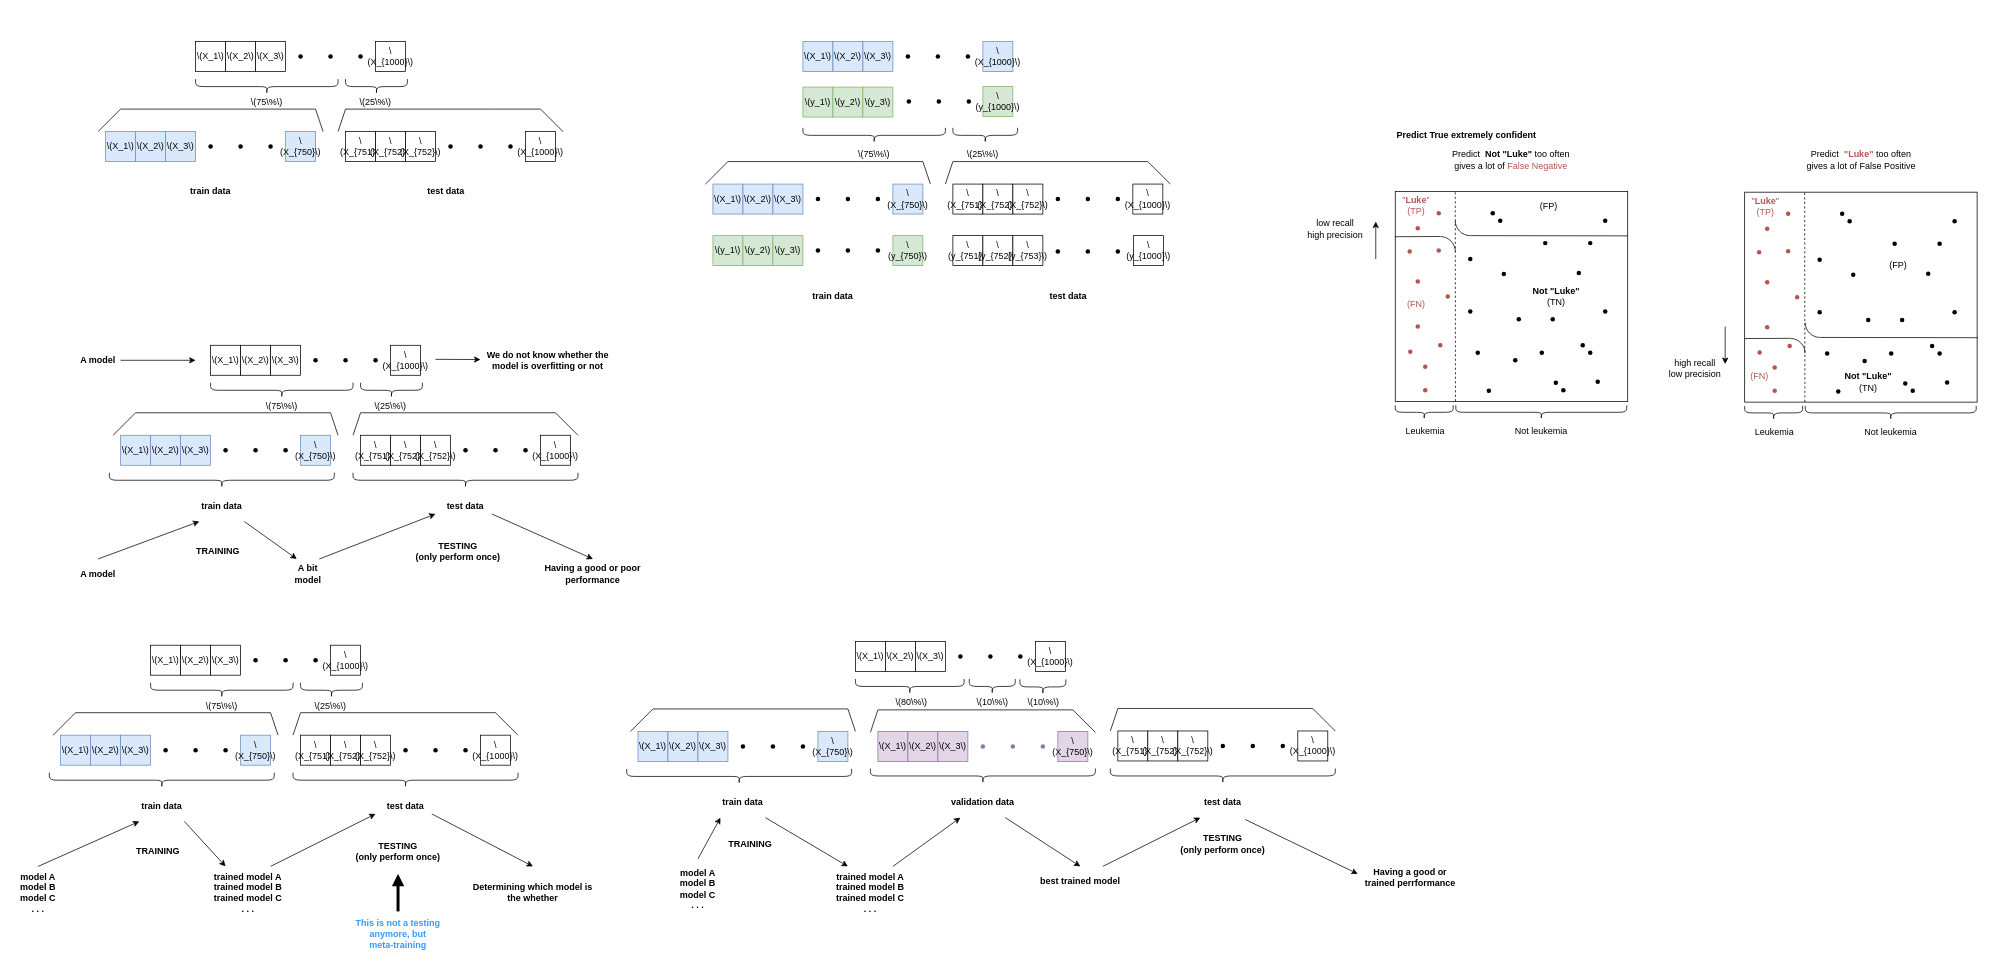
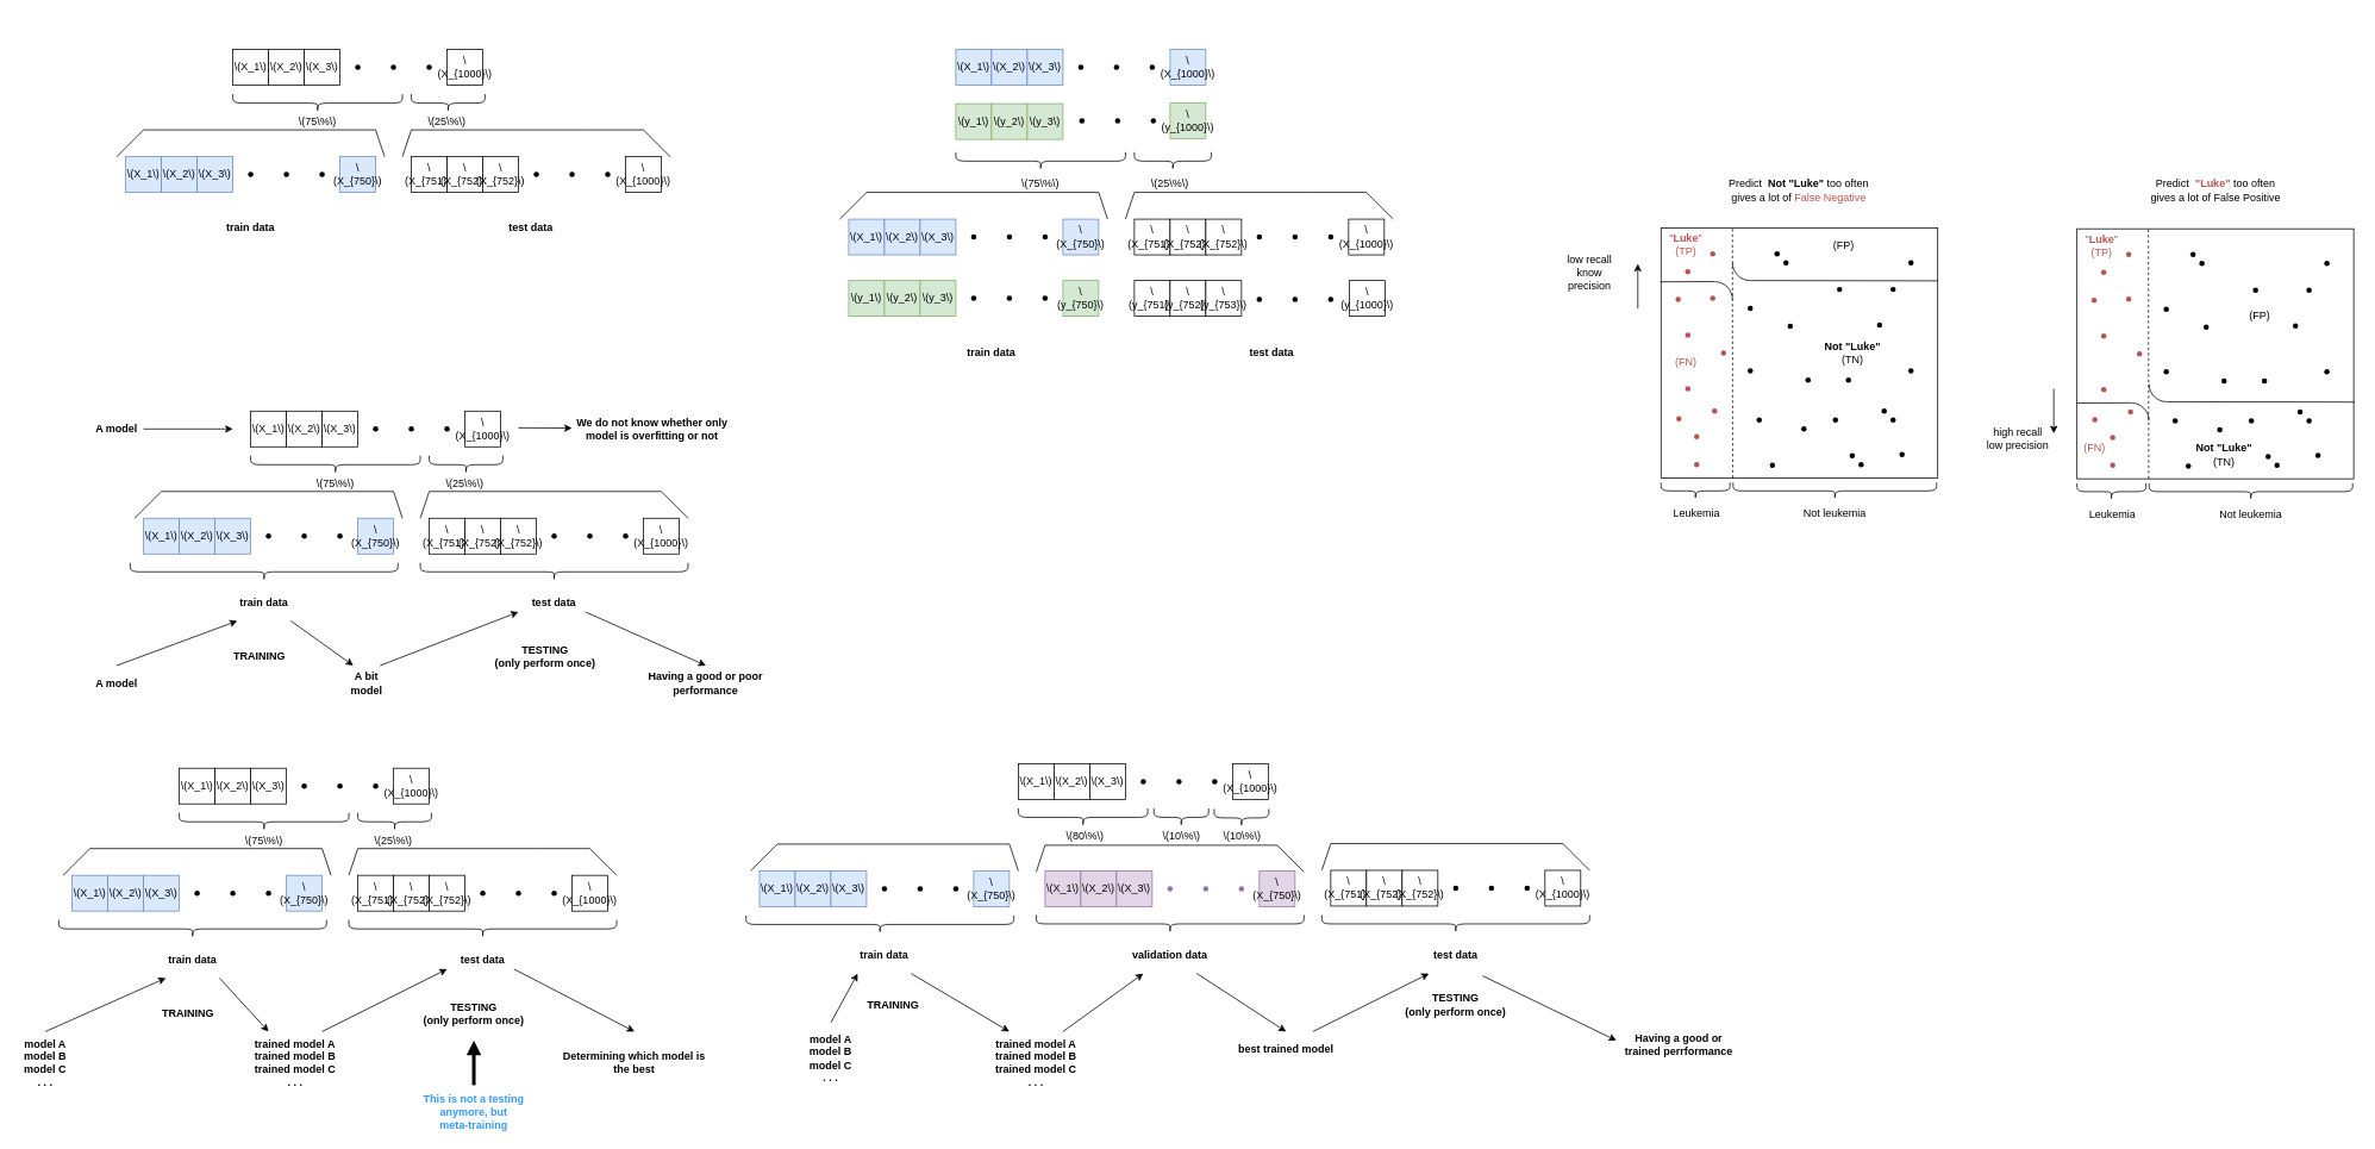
- <mxCell id="320" value="&lt;b&gt;Predict True extremely confident&lt;/b&gt;" style="text;html=1;align=left;verticalAlign=middle;whiteSpace=wrap;rounded=0;" vertex="1" parent="1"><mxGeometry x="1860" y="165" width="200" height="30" as="geometry" /></mxCell>
- <mxCell id="316" value="low recall&lt;br&gt;high precision" style="text;html=1;align=center;verticalAlign=middle;whiteSpace=wrap;rounded=0;" vertex="1" parent="1"><mxGeometry x="1740" y="295" width="80" height="20" as="geometry" /></mxCell>
+ <mxCell id="316" value="low recall&lt;br&gt;know precision" style="text;html=1;align=center;verticalAlign=middle;whiteSpace=wrap;rounded=0;" vertex="1" parent="1"><mxGeometry x="1740" y="295" width="80" height="20" as="geometry" /></mxCell>
- <mxCell id="32" value="&lt;b&gt;We do not know whether the model is overfitting or not&lt;/b&gt;" style="text;html=1;align=center;verticalAlign=middle;whiteSpace=wrap;rounded=0;" parent="1" vertex="1"><mxGeometry x="640" y="460" width="180" height="40" as="geometry" /></mxCell>
+ <mxCell id="32" value="&lt;b&gt;We do not know whether only model is overfitting or not&lt;/b&gt;" style="text;html=1;align=center;verticalAlign=middle;whiteSpace=wrap;rounded=0;" parent="1" vertex="1"><mxGeometry x="640" y="460" width="180" height="40" as="geometry" /></mxCell>
- <mxCell id="162" value="&lt;b&gt;Determining which model is the whether&lt;/b&gt;" style="text;html=1;align=center;verticalAlign=middle;whiteSpace=wrap;rounded=0;" parent="1" vertex="1"><mxGeometry x="620" y="1155" width="180" height="70" as="geometry" /></mxCell>
+ <mxCell id="162" value="&lt;b&gt;Determining which model is the best&lt;/b&gt;" style="text;html=1;align=center;verticalAlign=middle;whiteSpace=wrap;rounded=0;" parent="1" vertex="1"><mxGeometry x="620" y="1155" width="180" height="70" as="geometry" /></mxCell>
